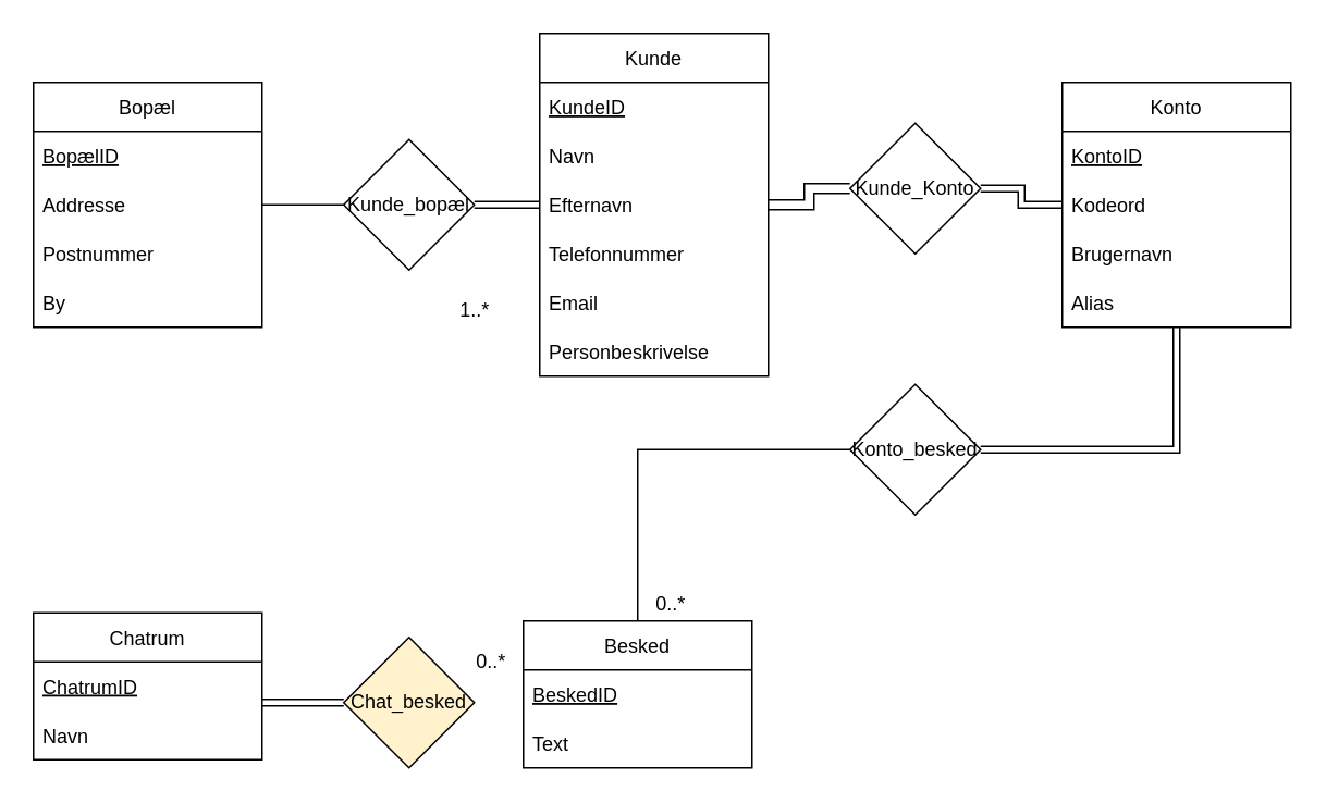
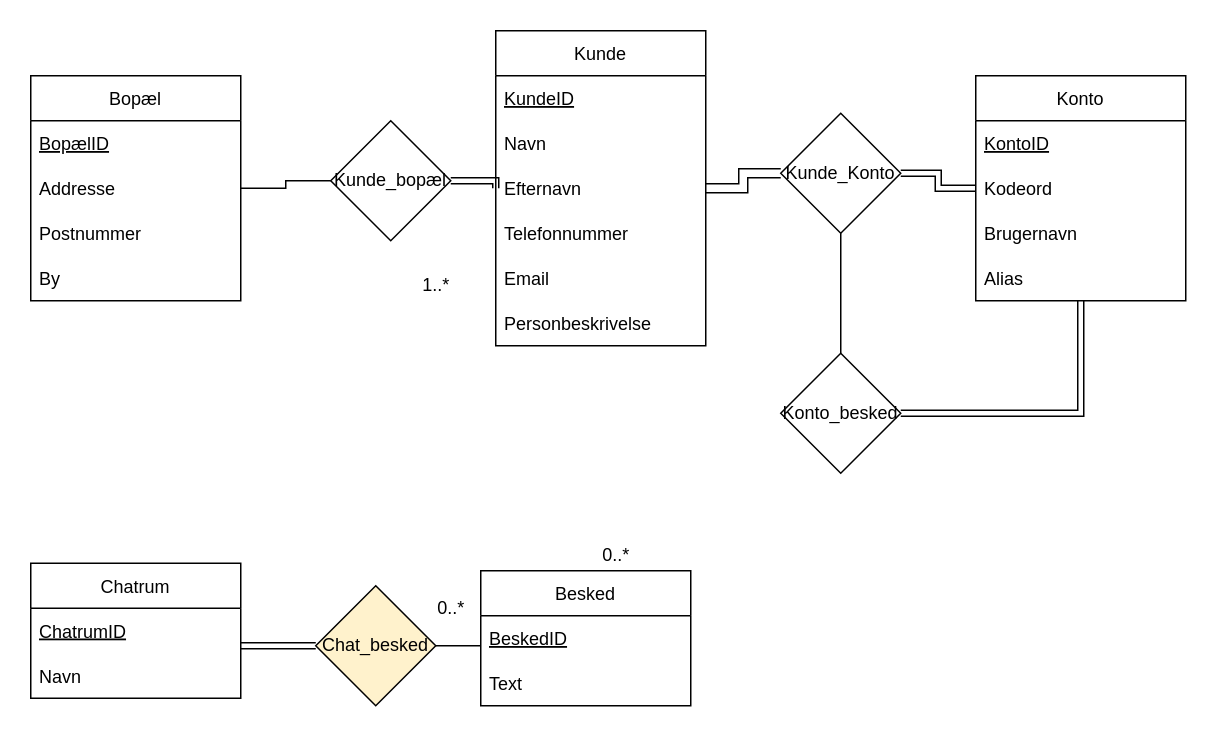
- <mxCell id="20" value="Kunde_bopæl" style="rhombus;whiteSpace=wrap;html=1;" vertex="1" parent="1"><mxGeometry x="210" y="85" width="80" height="80" as="geometry" /></mxCell>
+ <mxCell id="20" value="Kunde_bopæl" style="rhombus;whiteSpace=wrap;html=1;" vertex="1" parent="1"><mxGeometry x="220" y="80" width="80" height="80" as="geometry" /></mxCell>
- <mxCell id="33" style="edgeStyle=orthogonalEdgeStyle;rounded=0;orthogonalLoop=1;jettySize=auto;html=1;endArrow=none;endFill=0;" edge="1" parent="1" source="35" target="30"><mxGeometry relative="1" as="geometry" /></mxCell>
+ <mxCell id="33" style="edgeStyle=orthogonalEdgeStyle;rounded=0;orthogonalLoop=1;jettySize=auto;html=1;endArrow=none;endFill=0;" edge="1" parent="1" source="35" target="23"><mxGeometry relative="1" as="geometry" /></mxCell>
+ <mxCell id="29" style="edgeStyle=orthogonalEdgeStyle;rounded=0;orthogonalLoop=1;jettySize=auto;html=1;entryX=1;entryY=0.5;entryDx=0;entryDy=0;endArrow=none;endFill=0;" edge="1" parent="1" source="30" target="37"><mxGeometry relative="1" as="geometry"><Array as="points"><mxPoint x="310" y="430" /><mxPoint x="310" y="430" /></Array></mxGeometry></mxCell>
